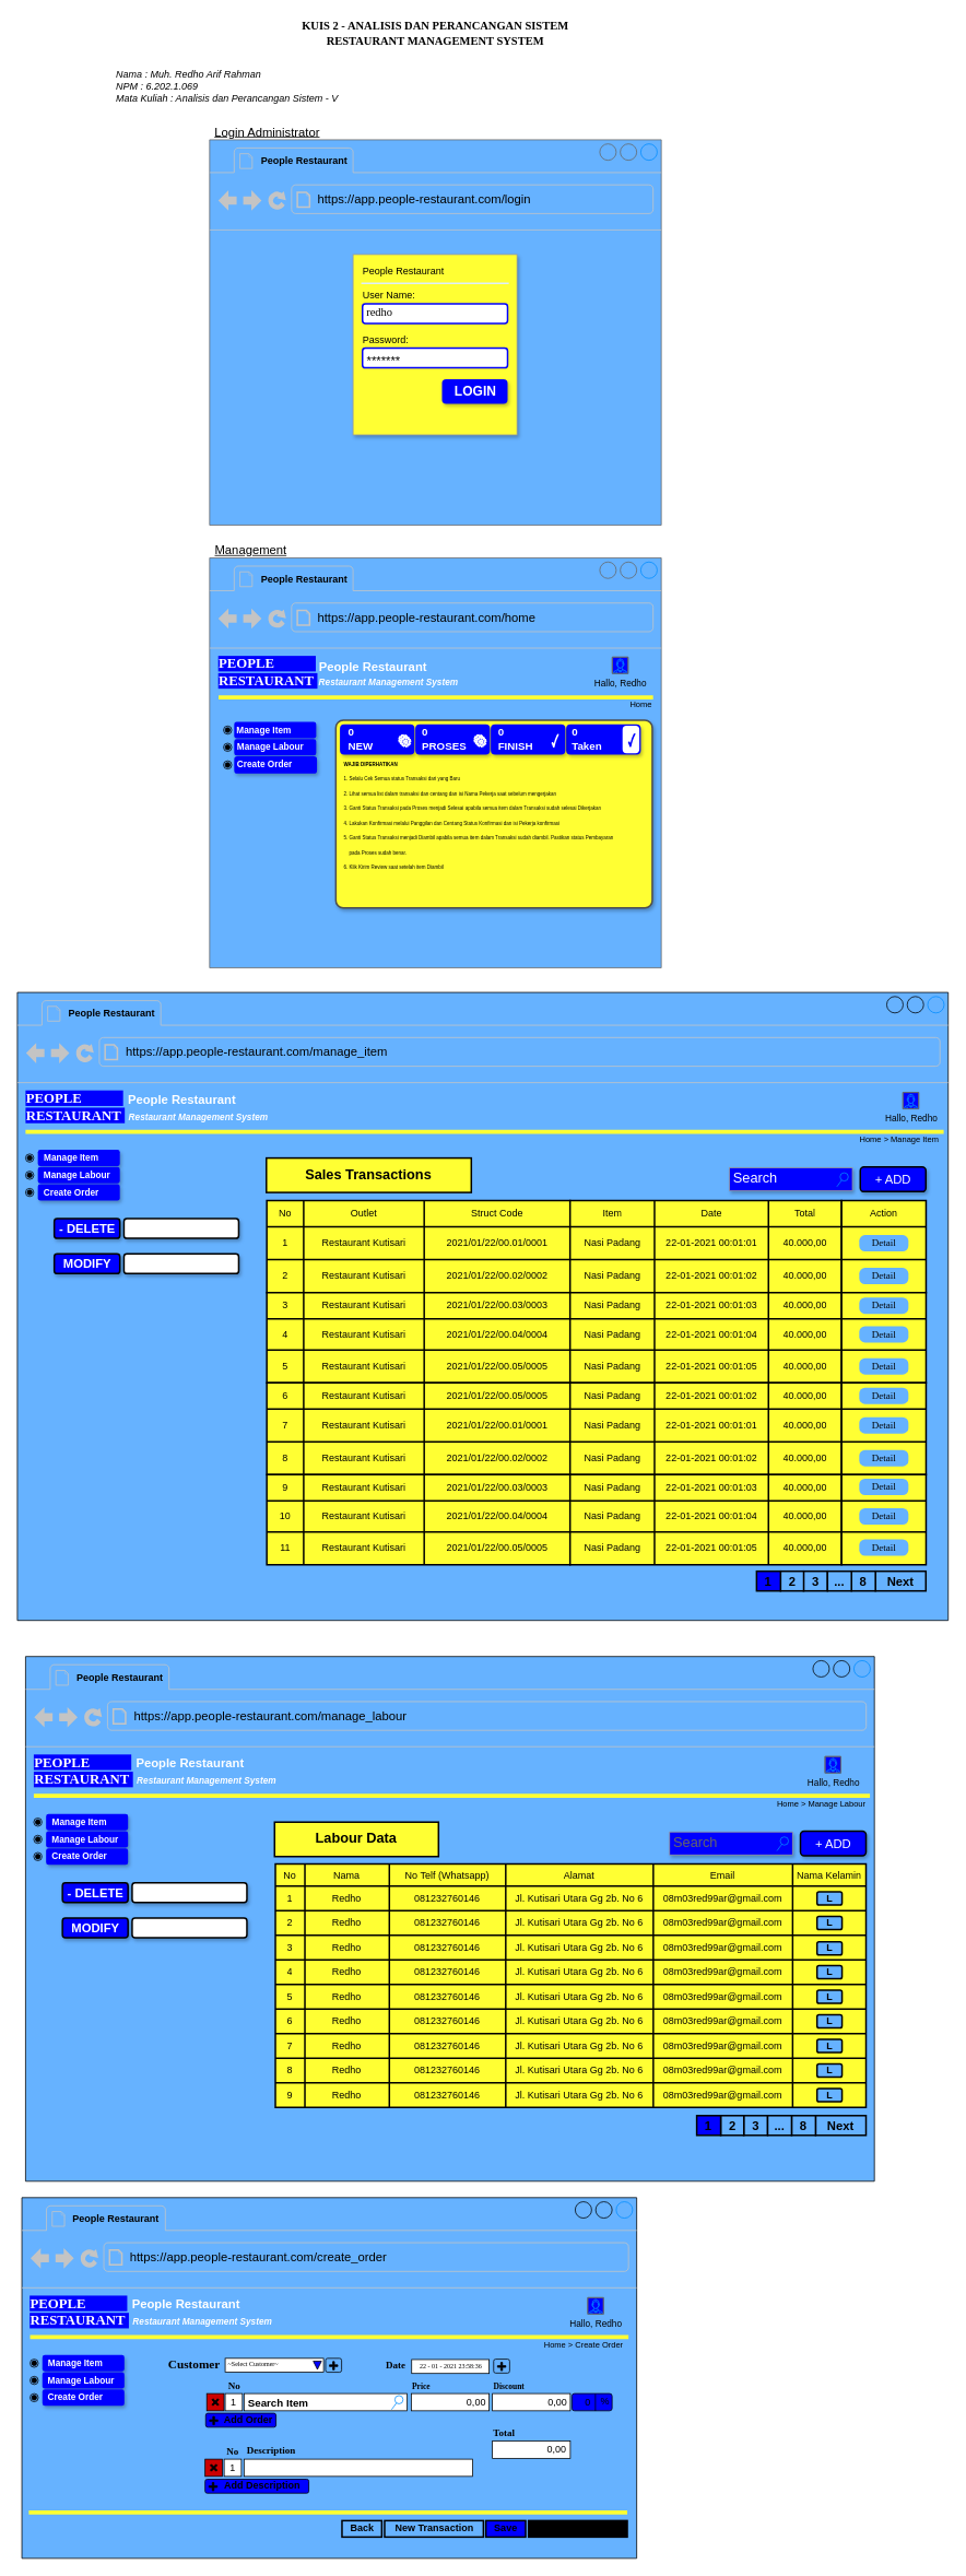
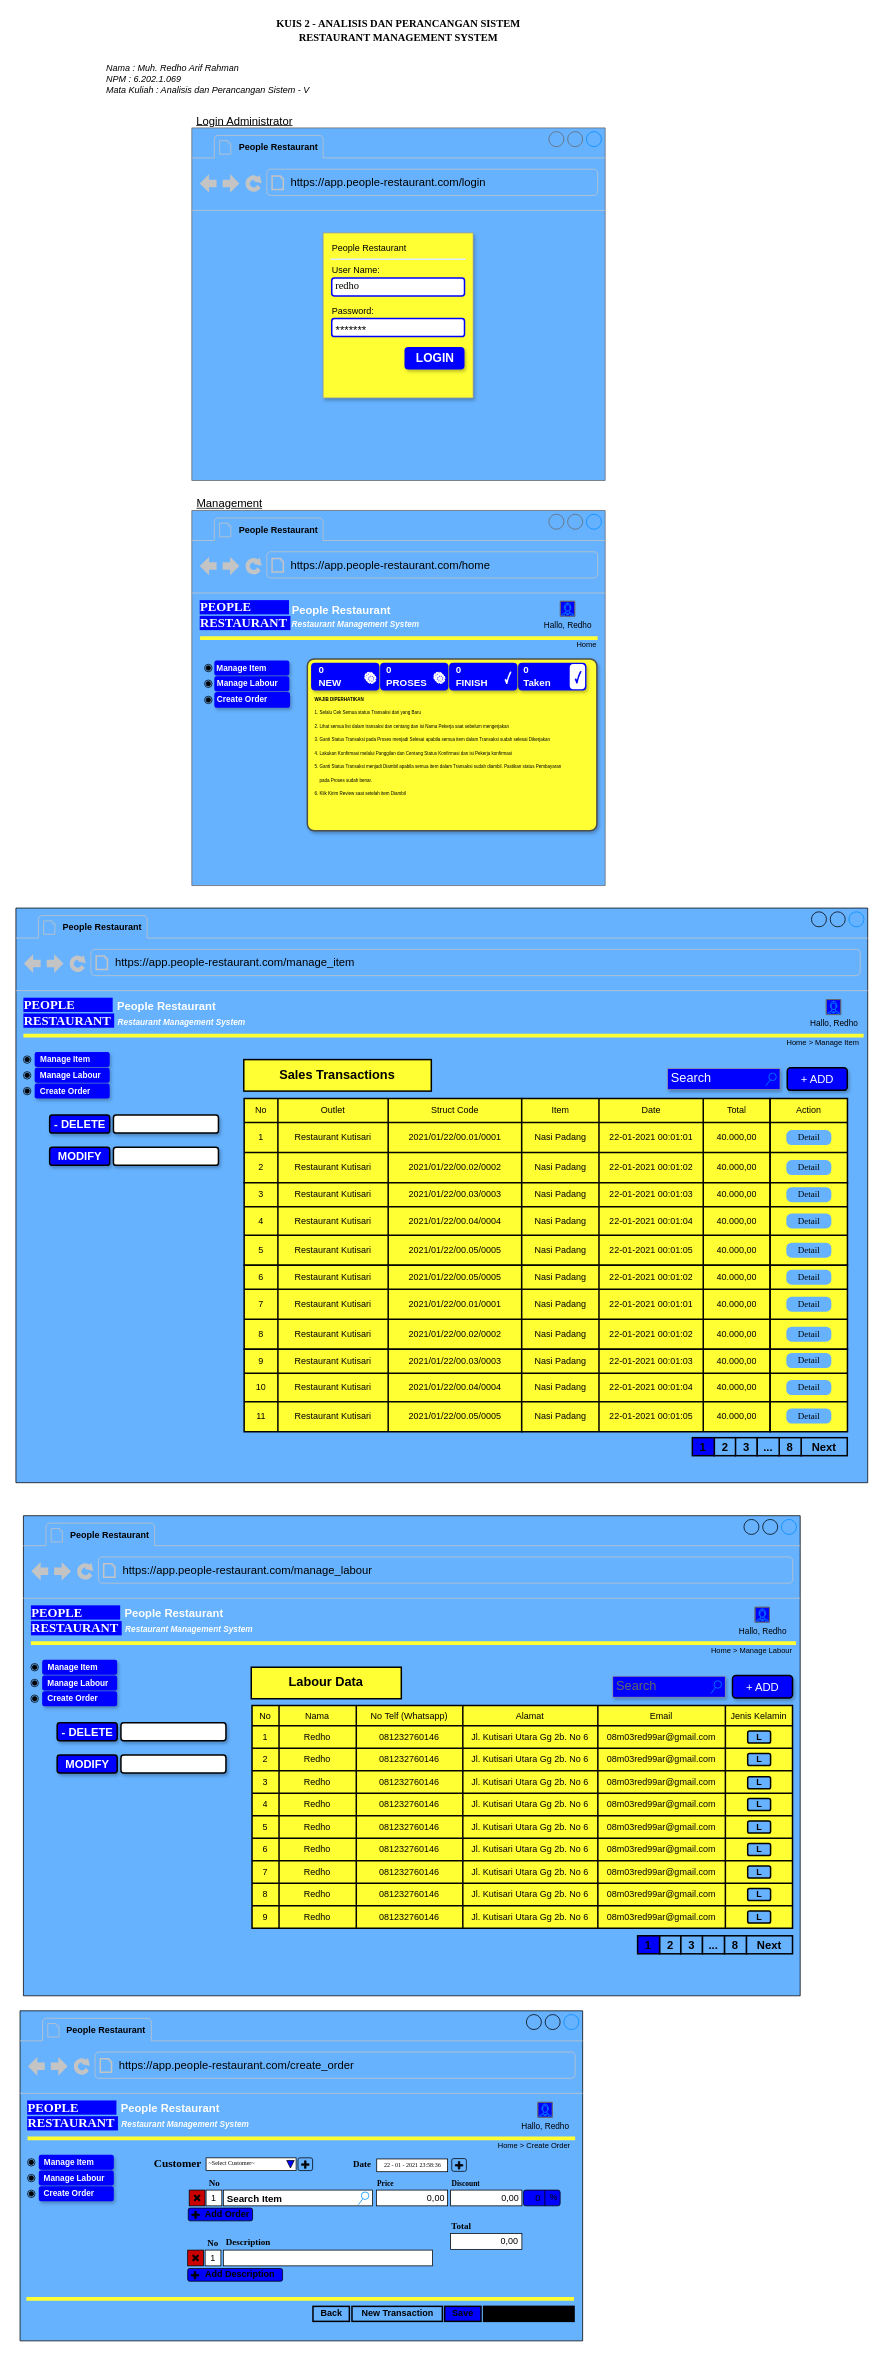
- <mxCell id="268" value="Nama Kelamin" style="shape=partialRectangle;html=1;whiteSpace=wrap;connectable=0;fillColor=none;top=0;left=0;bottom=0;right=0;overflow=hidden;" parent="262" vertex="1"><mxGeometry x="631" width="90" height="27" as="geometry" /></mxCell>
+ <mxCell id="268" value="Jenis Kelamin" style="shape=partialRectangle;html=1;whiteSpace=wrap;connectable=0;fillColor=none;top=0;left=0;bottom=0;right=0;overflow=hidden;" parent="262" vertex="1"><mxGeometry x="631" width="90" height="27" as="geometry" /></mxCell>
